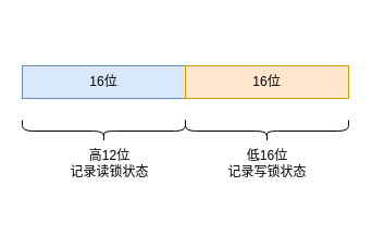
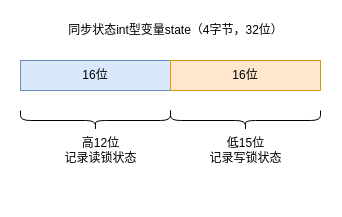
+ <mxCell id="3" value="同步状态int型变量state（4字节，32位）" style="text;html=1;align=center;verticalAlign=middle;resizable=0;points=[];autosize=1;strokeColor=none;fillColor=none;" vertex="1" parent="1"><mxGeometry x="60" y="20" width="230" height="20" as="geometry" /></mxCell>
- <mxCell id="8" value="低16位&lt;br&gt;记录写锁状态" style="text;html=1;align=center;verticalAlign=middle;resizable=0;points=[];autosize=1;strokeColor=none;fillColor=none;" vertex="1" parent="1"><mxGeometry x="200" y="135" width="90" height="30" as="geometry" /></mxCell>
+ <mxCell id="8" value="低15位&lt;br&gt;记录写锁状态" style="text;html=1;align=center;verticalAlign=middle;resizable=0;points=[];autosize=1;strokeColor=none;fillColor=none;" vertex="1" parent="1"><mxGeometry x="200" y="135" width="90" height="30" as="geometry" /></mxCell>
